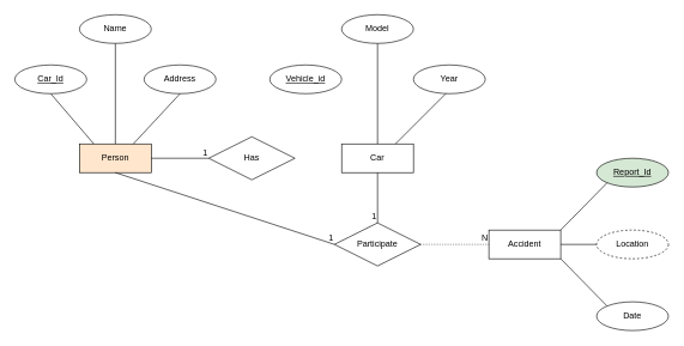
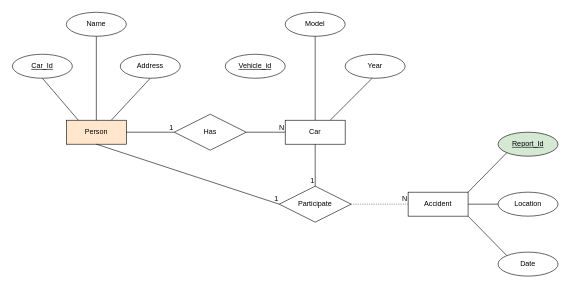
+ <mxCell id="19" value="" style="endArrow=none;html=1;rounded=0;exitX=1;exitY=0.5;exitDx=0;exitDy=0;entryX=0;entryY=0.5;entryDx=0;entryDy=0;" edge="1" parent="1" source="15" target="9"><mxGeometry relative="1" as="geometry"><mxPoint x="410" y="260" as="sourcePoint" /><mxPoint x="570" y="260" as="targetPoint" /></mxGeometry></mxCell>
+ <mxCell id="20" value="N" style="resizable=0;html=1;whiteSpace=wrap;align=right;verticalAlign=bottom;" connectable="0" vertex="1" parent="19"><mxGeometry x="1" relative="1" as="geometry" /></mxCell>
- <mxCell id="24" value="Location" style="ellipse;whiteSpace=wrap;html=1;align=center;dashed=1;" vertex="1" parent="1"><mxGeometry x="830" y="320" width="100" height="40" as="geometry" /></mxCell>
+ <mxCell id="24" value="Location" style="ellipse;whiteSpace=wrap;html=1;align=center;" vertex="1" parent="1"><mxGeometry x="830" y="320" width="100" height="40" as="geometry" /></mxCell>
